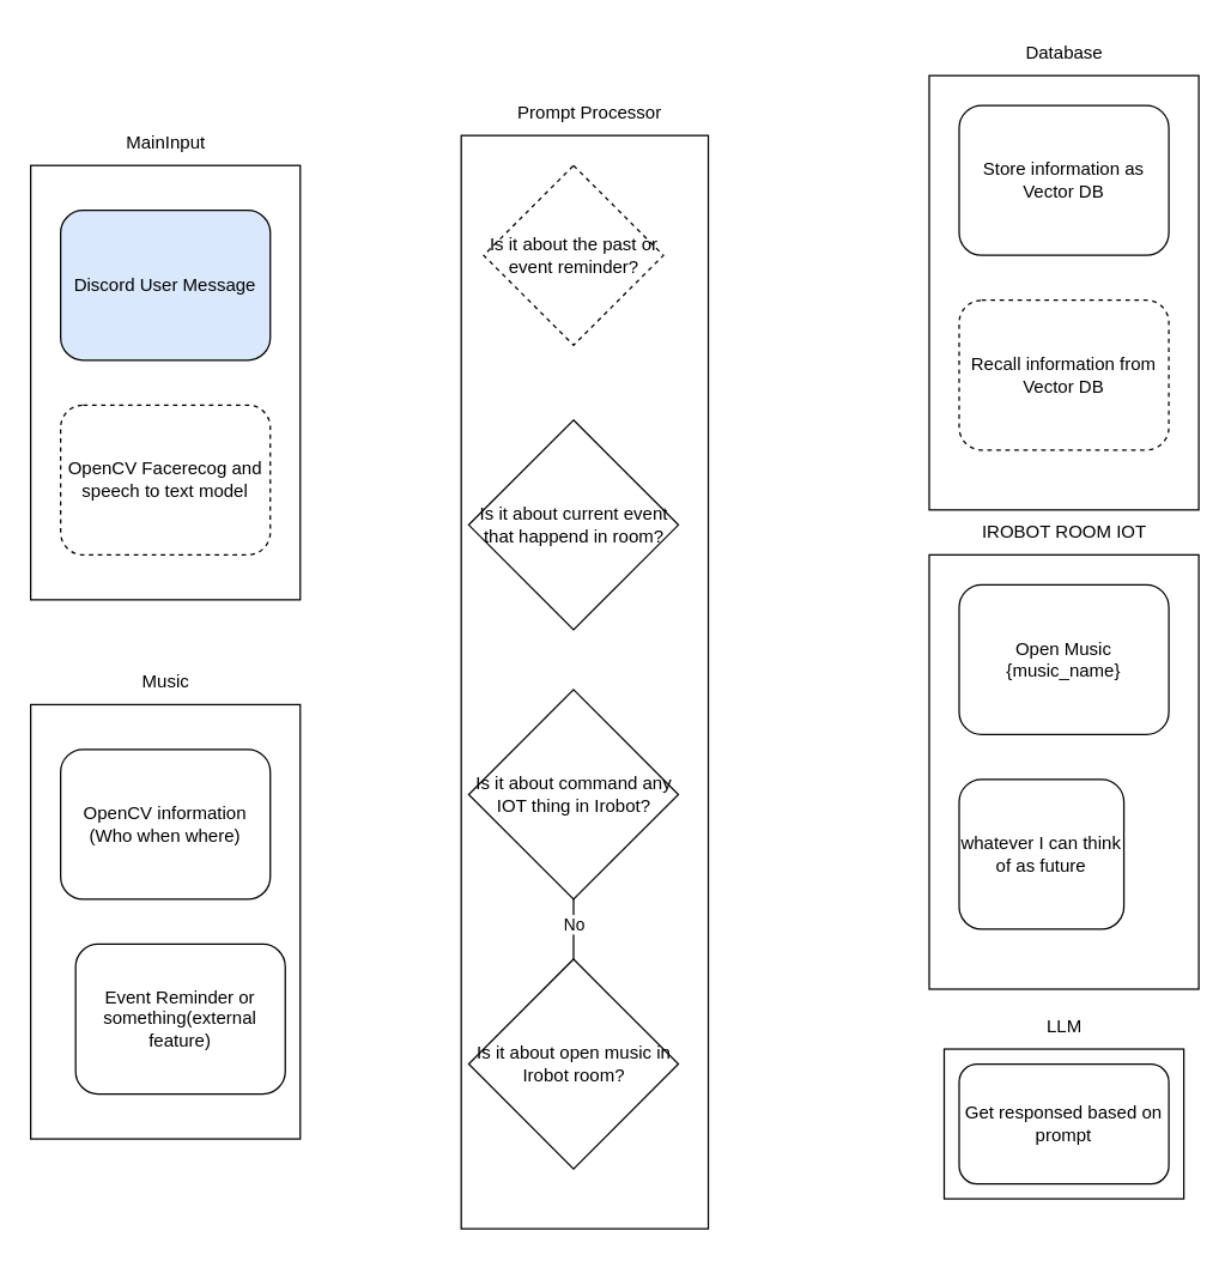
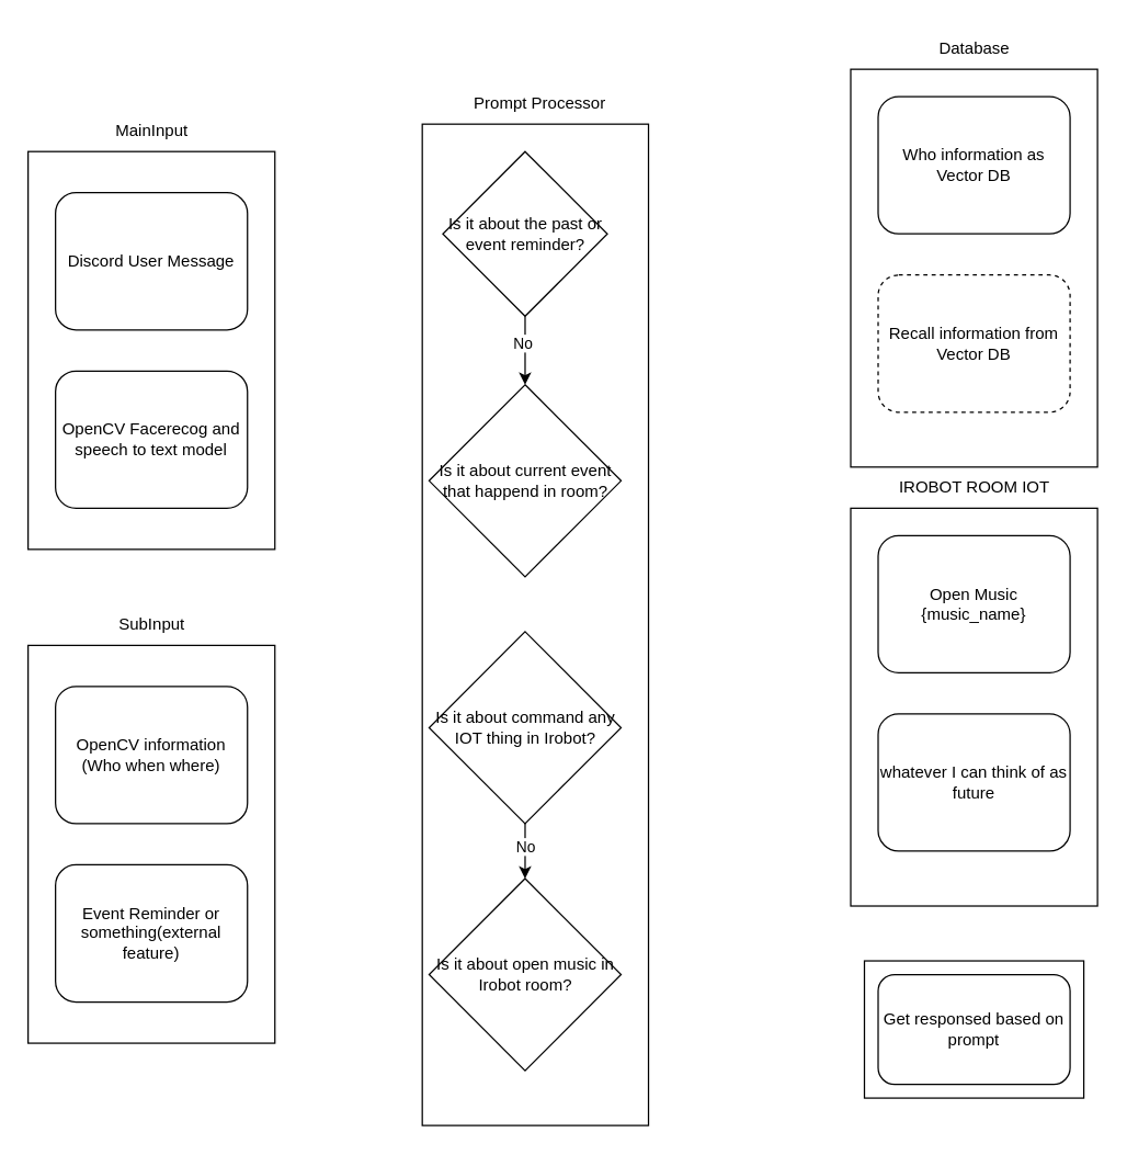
- <mxCell id="19" value="Store information as Vector DB" style="rounded=1;whiteSpace=wrap;html=1;" vertex="1" parent="17"><mxGeometry x="20" y="50" width="140" height="100" as="geometry" /></mxCell>
+ <mxCell id="19" value="Who information as Vector DB" style="rounded=1;whiteSpace=wrap;html=1;" vertex="1" parent="17"><mxGeometry x="20" y="50" width="140" height="100" as="geometry" /></mxCell>
- <mxCell id="30" value="Is it about the past or event reminder?" style="rhombus;whiteSpace=wrap;html=1;dashed=1;" vertex="1" parent="27"><mxGeometry x="15" y="50" width="120" height="120" as="geometry" /></mxCell>
+ <mxCell id="30" value="Is it about the past or event reminder?" style="rhombus;whiteSpace=wrap;html=1;" vertex="1" parent="27"><mxGeometry x="15" y="50" width="120" height="120" as="geometry" /></mxCell>
- <mxCell id="4" value="Discord User Message" style="rounded=1;whiteSpace=wrap;html=1;fillColor=#dae8fc;" vertex="1" parent="2"><mxGeometry x="20" y="60" width="140" height="100" as="geometry" /></mxCell>
+ <mxCell id="4" value="Discord User Message" style="rounded=1;whiteSpace=wrap;html=1;" vertex="1" parent="2"><mxGeometry x="20" y="60" width="140" height="100" as="geometry" /></mxCell>
+ <mxCell id="32" style="edgeStyle=orthogonalEdgeStyle;rounded=0;orthogonalLoop=1;jettySize=auto;html=1;entryX=0.5;entryY=0;entryDx=0;entryDy=0;" edge="1" parent="27" source="30" target="31"><mxGeometry relative="1" as="geometry" /></mxCell>
+ <mxCell id="33" value="No" style="edgeLabel;html=1;align=center;verticalAlign=middle;resizable=0;points=[];" vertex="1" connectable="0" parent="32"><mxGeometry x="-0.243" y="-2" relative="1" as="geometry"><mxPoint as="offset" /></mxGeometry></mxCell>
- <mxCell id="5" value="OpenCV Facerecog and speech to text model" style="rounded=1;whiteSpace=wrap;html=1;dashed=1;" vertex="1" parent="2"><mxGeometry x="20" y="190" width="140" height="100" as="geometry" /></mxCell>
+ <mxCell id="5" value="OpenCV Facerecog and speech to text model" style="rounded=1;whiteSpace=wrap;html=1;" vertex="1" parent="2"><mxGeometry x="20" y="190" width="140" height="100" as="geometry" /></mxCell>
- <mxCell id="11" value="Music" style="text;html=1;align=center;verticalAlign=middle;resizable=0;points=[];autosize=1;strokeColor=none;fillColor=none;" vertex="1" parent="7"><mxGeometry x="55" width="70" height="30" as="geometry" /></mxCell>
+ <mxCell id="11" value="SubInput" style="text;html=1;align=center;verticalAlign=middle;resizable=0;points=[];autosize=1;strokeColor=none;fillColor=none;" vertex="1" parent="7"><mxGeometry x="55" width="70" height="30" as="geometry" /></mxCell>
- <mxCell id="26" value="whatever I can think of as future" style="rounded=1;whiteSpace=wrap;html=1;" vertex="1" parent="22"><mxGeometry x="20" y="180" width="110" height="100" as="geometry" /></mxCell>
+ <mxCell id="26" value="whatever I can think of as future" style="rounded=1;whiteSpace=wrap;html=1;" vertex="1" parent="22"><mxGeometry x="20" y="180" width="140" height="100" as="geometry" /></mxCell>
- <mxCell id="36" style="edgeStyle=orthogonalEdgeStyle;rounded=0;orthogonalLoop=1;jettySize=auto;html=1;entryX=0.5;entryY=0;entryDx=0;entryDy=0;endArrow=none;" edge="1" parent="27" source="34" target="35"><mxGeometry relative="1" as="geometry" /></mxCell>
+ <mxCell id="36" style="edgeStyle=orthogonalEdgeStyle;rounded=0;orthogonalLoop=1;jettySize=auto;html=1;entryX=0.5;entryY=0;entryDx=0;entryDy=0;" edge="1" parent="27" source="34" target="35"><mxGeometry relative="1" as="geometry" /></mxCell>
- <mxCell id="10" value="Event Reminder or something(external feature)" style="rounded=1;whiteSpace=wrap;html=1;" vertex="1" parent="7"><mxGeometry x="30" y="190" width="140" height="100" as="geometry" /></mxCell>
+ <mxCell id="10" value="Event Reminder or something(external feature)" style="rounded=1;whiteSpace=wrap;html=1;" vertex="1" parent="7"><mxGeometry x="20" y="190" width="140" height="100" as="geometry" /></mxCell>
- <mxCell id="14" value="LLM" style="text;html=1;align=center;verticalAlign=middle;resizable=0;points=[];autosize=1;strokeColor=none;fillColor=none;" vertex="1" parent="13"><mxGeometry x="55" width="50" height="30" as="geometry" /></mxCell>
